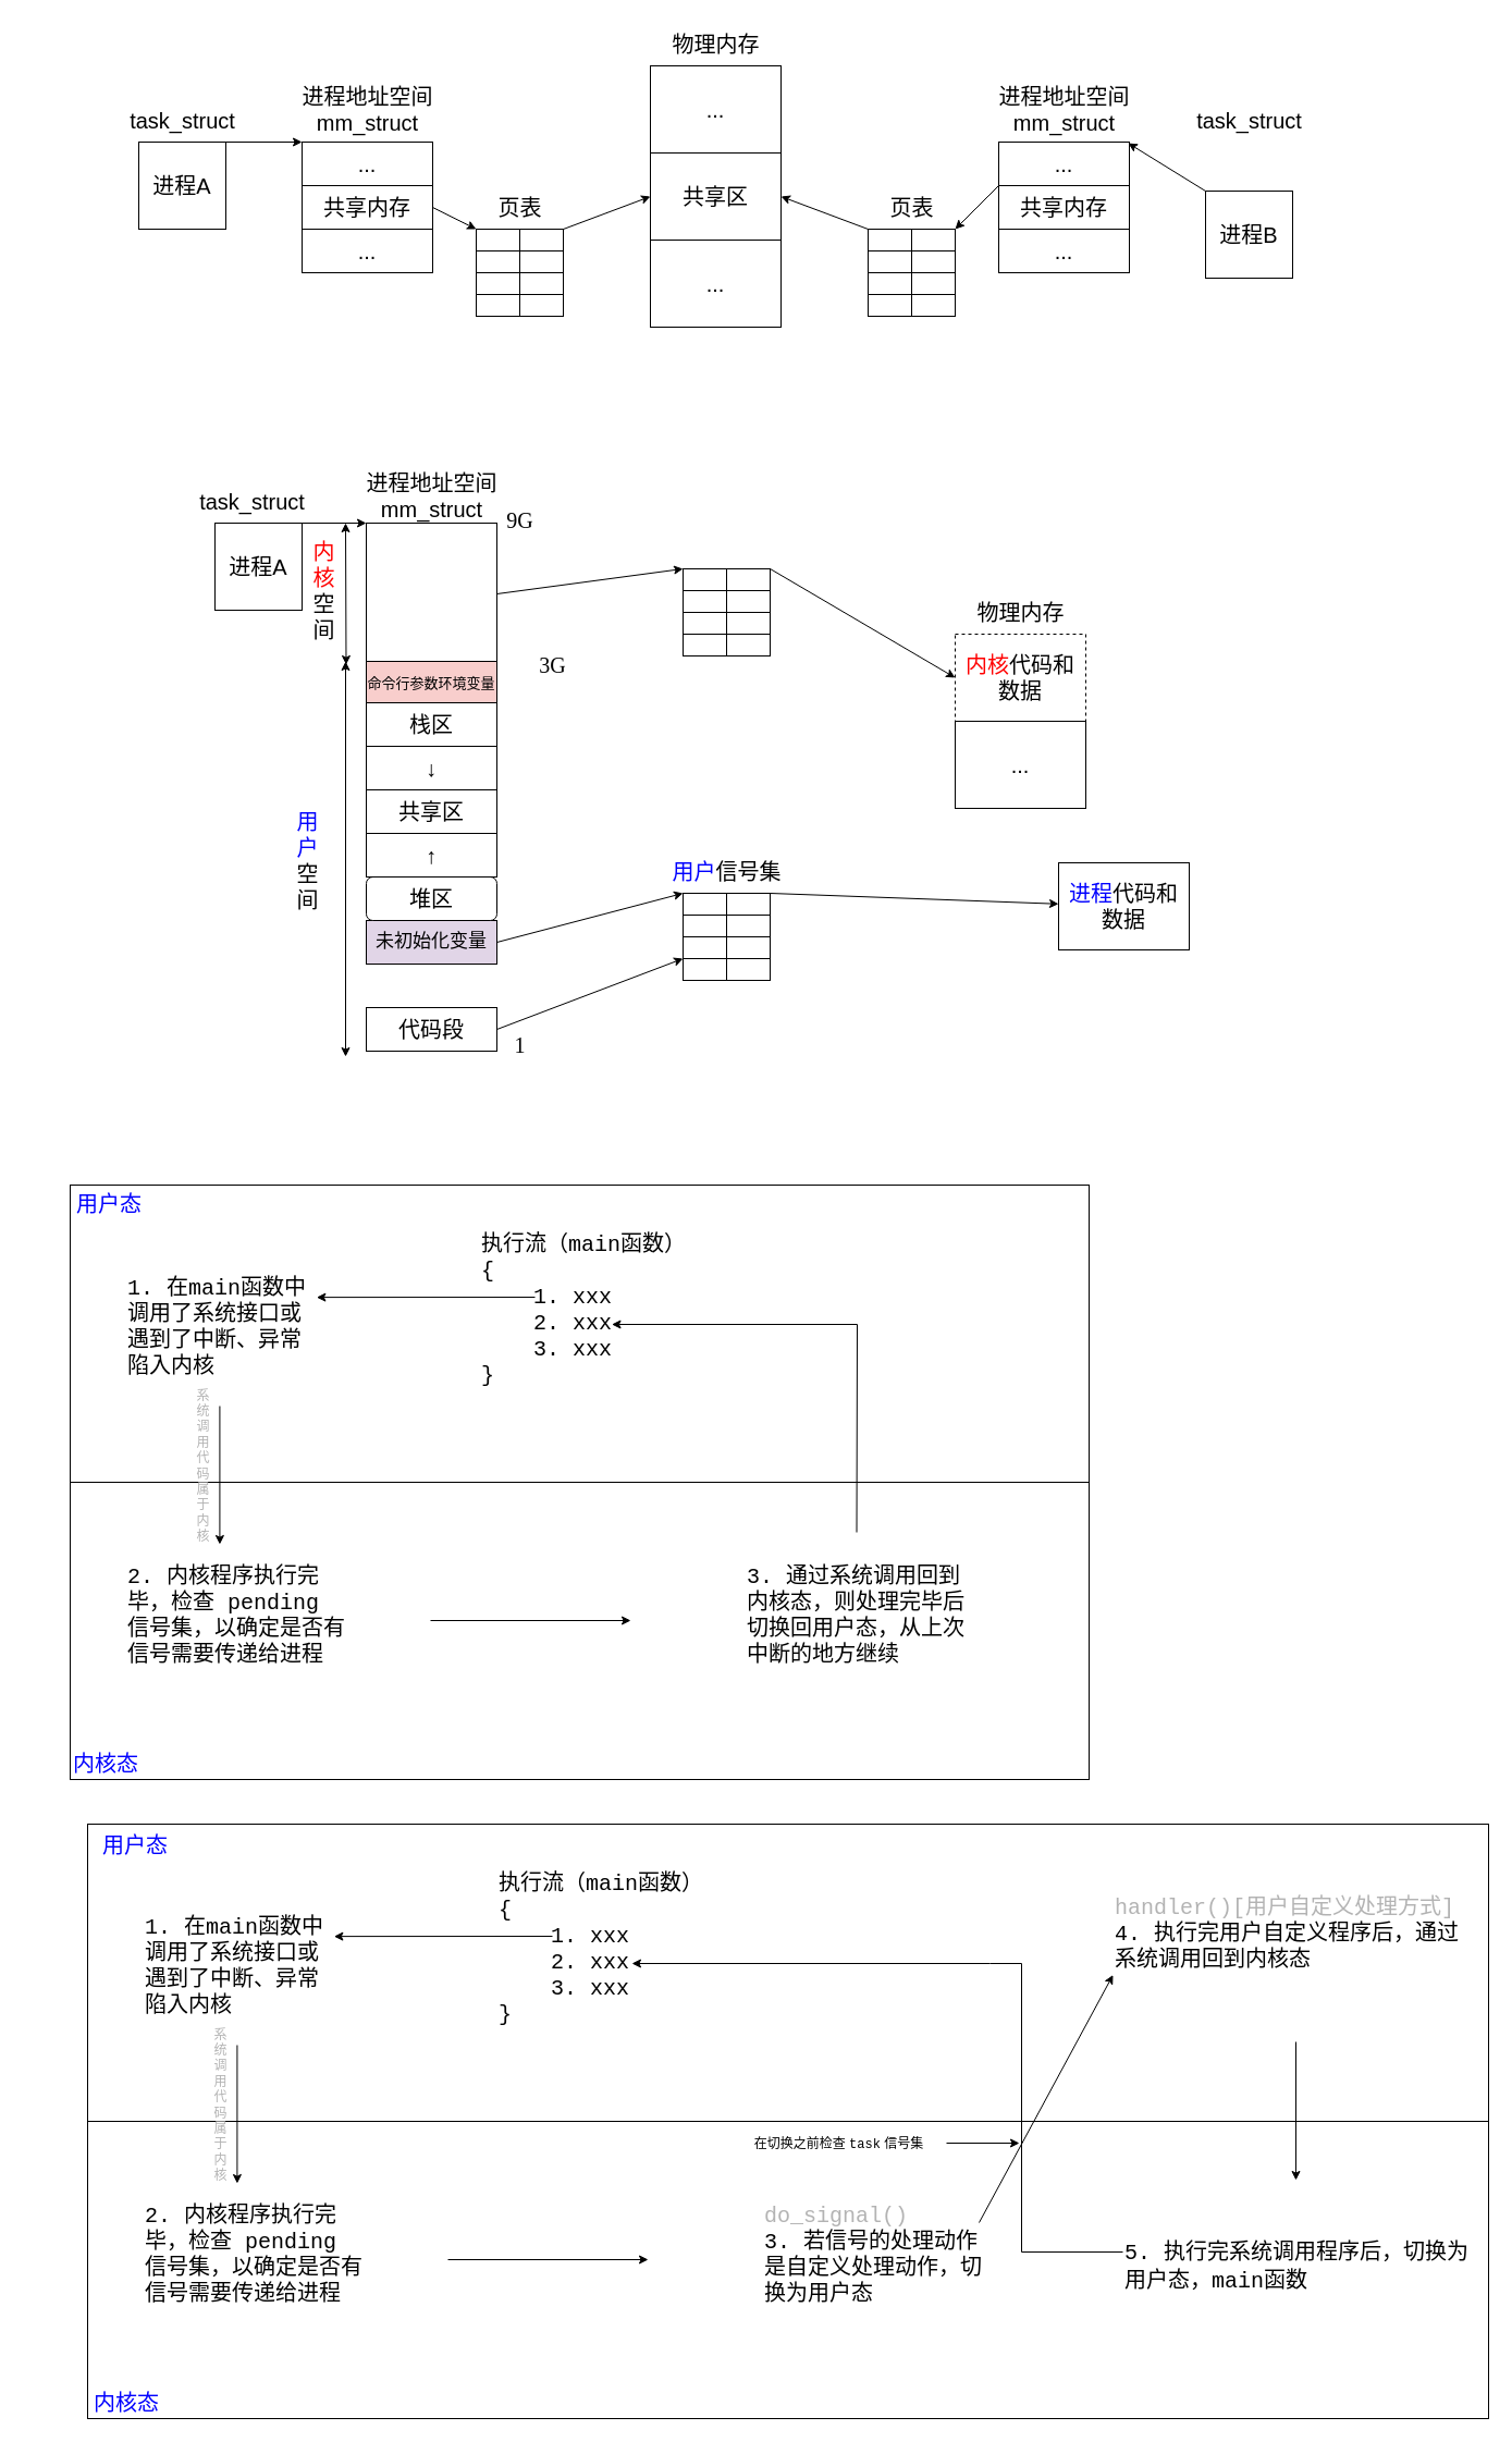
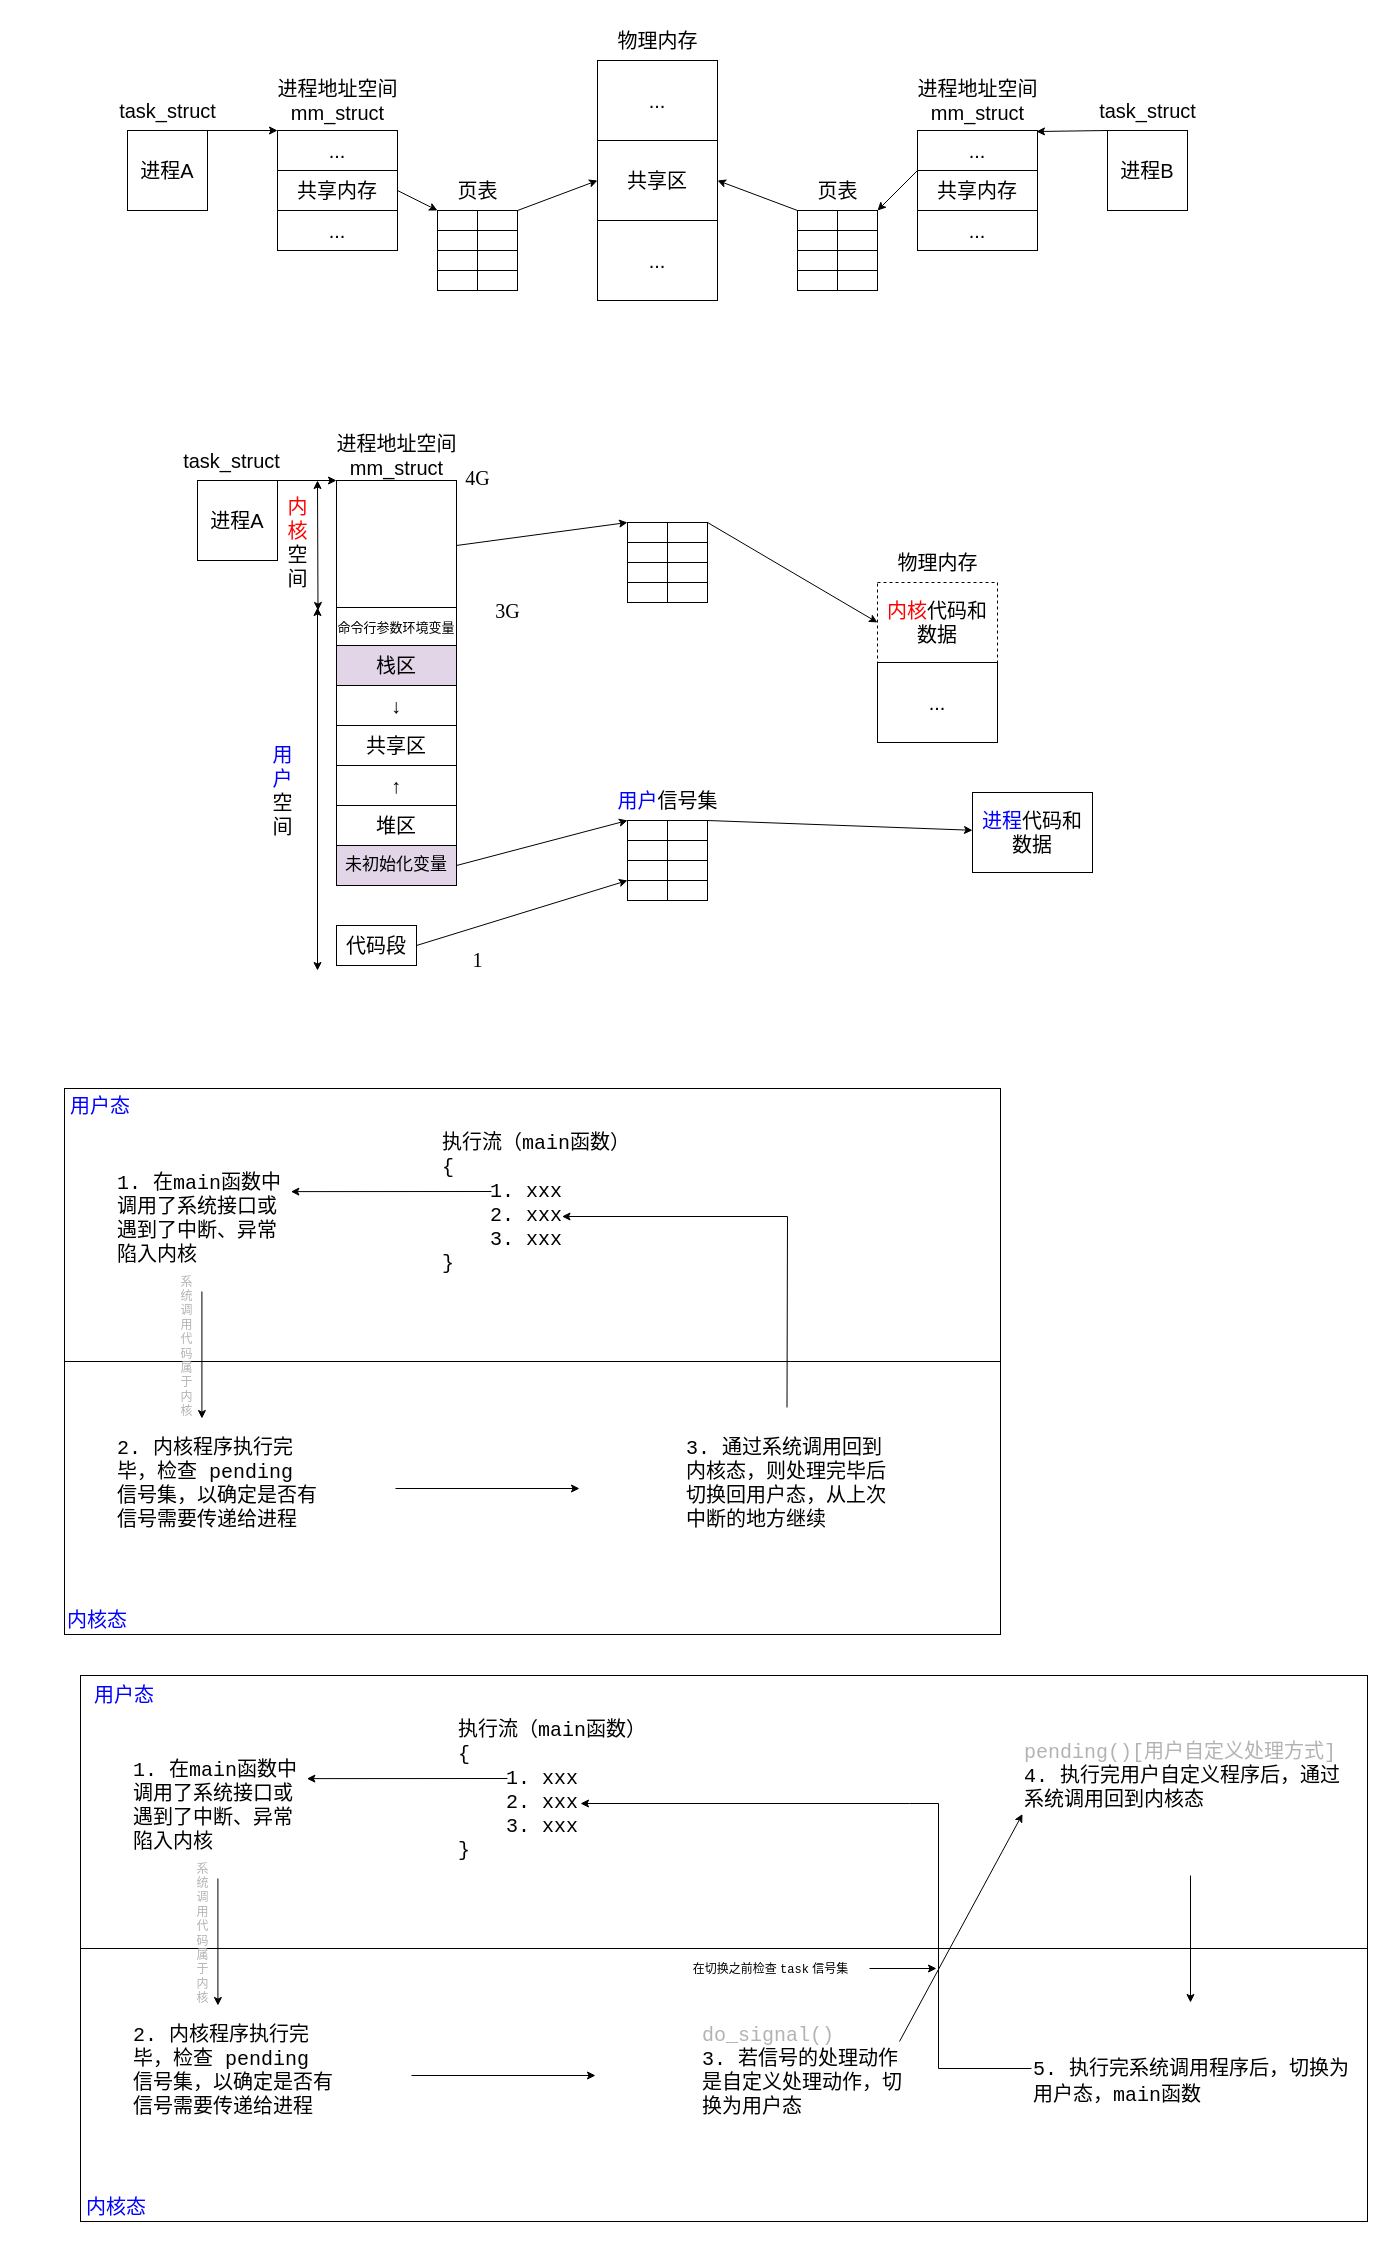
- <mxCell id="26" value="&lt;font style=&quot;font-size: 20px;&quot;&gt;进程B&lt;/font&gt;" style="whiteSpace=wrap;html=1;aspect=fixed;flipH=1;flipV=1;" parent="1" vertex="1"><mxGeometry x="1107" y="175" width="80" height="80" as="geometry" /></mxCell>
+ <mxCell id="26" value="&lt;font style=&quot;font-size: 20px;&quot;&gt;进程B&lt;/font&gt;" style="whiteSpace=wrap;html=1;aspect=fixed;flipH=1;flipV=1;" parent="1" vertex="1"><mxGeometry x="1107" y="130" width="80" height="80" as="geometry" /></mxCell>
- <mxCell id="76" value="&lt;font face=&quot;Times New Roman&quot; style=&quot;font-size: 20px;&quot;&gt;9G&lt;/font&gt;" style="text;html=1;align=center;verticalAlign=middle;resizable=0;points=[];autosize=1;strokeColor=none;fillColor=none;fontSize=20;" vertex="1" parent="1"><mxGeometry x="456" y="458.5" width="42" height="37" as="geometry" /></mxCell>
+ <mxCell id="76" value="&lt;font face=&quot;Times New Roman&quot; style=&quot;font-size: 20px;&quot;&gt;4G&lt;/font&gt;" style="text;html=1;align=center;verticalAlign=middle;resizable=0;points=[];autosize=1;strokeColor=none;fillColor=none;fontSize=20;" vertex="1" parent="1"><mxGeometry x="456" y="458.5" width="42" height="37" as="geometry" /></mxCell>
- <mxCell id="50" value="&lt;font style=&quot;font-size: 13px;&quot;&gt;命令行参数环境变量&lt;/font&gt;" style="rounded=0;whiteSpace=wrap;html=1;fontSize=13;fillColor=#f8cecc;" vertex="1" parent="1"><mxGeometry x="336" y="607" width="120" height="40" as="geometry" /></mxCell>
+ <mxCell id="50" value="&lt;font style=&quot;font-size: 13px;&quot;&gt;命令行参数环境变量&lt;/font&gt;" style="rounded=0;whiteSpace=wrap;html=1;fontSize=13;" vertex="1" parent="1"><mxGeometry x="336" y="607" width="120" height="40" as="geometry" /></mxCell>
- <mxCell id="65" value="&lt;font style=&quot;font-size: 20px;&quot;&gt;栈区&lt;/font&gt;" style="rounded=0;whiteSpace=wrap;html=1;" vertex="1" parent="1"><mxGeometry x="336" y="645" width="120" height="40" as="geometry" /></mxCell>
+ <mxCell id="65" value="&lt;font style=&quot;font-size: 20px;&quot;&gt;栈区&lt;/font&gt;" style="rounded=0;whiteSpace=wrap;html=1;fillColor=#e1d5e7;" vertex="1" parent="1"><mxGeometry x="336" y="645" width="120" height="40" as="geometry" /></mxCell>
- <mxCell id="68" value="&lt;font style=&quot;font-size: 20px;&quot;&gt;堆区&lt;/font&gt;" style="whiteSpace=wrap;html=1;rounded=1;" vertex="1" parent="1"><mxGeometry x="336" y="805" width="120" height="40" as="geometry" /></mxCell>
+ <mxCell id="68" value="&lt;font style=&quot;font-size: 20px;&quot;&gt;堆区&lt;/font&gt;" style="rounded=0;whiteSpace=wrap;html=1;" vertex="1" parent="1"><mxGeometry x="336" y="805" width="120" height="40" as="geometry" /></mxCell>
- <mxCell id="73" value="&lt;font style=&quot;font-size: 20px;&quot;&gt;代码段&lt;/font&gt;" style="rounded=0;whiteSpace=wrap;html=1;" vertex="1" parent="1"><mxGeometry x="336" y="925" width="120" height="40" as="geometry" /></mxCell>
+ <mxCell id="73" value="&lt;font style=&quot;font-size: 20px;&quot;&gt;代码段&lt;/font&gt;" style="rounded=0;whiteSpace=wrap;html=1;" vertex="1" parent="1"><mxGeometry x="336" y="925" width="80" height="40" as="geometry" /></mxCell>
- <mxCell id="111" value="&lt;font face=&quot;Courier New&quot;&gt;&lt;span style=&quot;font-size: 20px;&quot;&gt;&lt;font color=&quot;#b3b3b3&quot;&gt;handler()[用户自定义处理方式]&lt;/font&gt;&lt;br&gt;4. 执行完用户自定义程序后，通过系统调用回到内核态&lt;br&gt;&lt;/span&gt;&lt;/font&gt;" style="text;html=1;strokeColor=none;fillColor=none;align=left;verticalAlign=middle;whiteSpace=wrap;rounded=0;" vertex="1" parent="1"><mxGeometry x="1022" y="1701" width="333" height="150" as="geometry" /></mxCell>
+ <mxCell id="111" value="&lt;font face=&quot;Courier New&quot;&gt;&lt;span style=&quot;font-size: 20px;&quot;&gt;&lt;font color=&quot;#b3b3b3&quot;&gt;pending()[用户自定义处理方式]&lt;/font&gt;&lt;br&gt;4. 执行完用户自定义程序后，通过系统调用回到内核态&lt;br&gt;&lt;/span&gt;&lt;/font&gt;" style="text;html=1;strokeColor=none;fillColor=none;align=left;verticalAlign=middle;whiteSpace=wrap;rounded=0;" vertex="1" parent="1"><mxGeometry x="1022" y="1701" width="333" height="150" as="geometry" /></mxCell>
